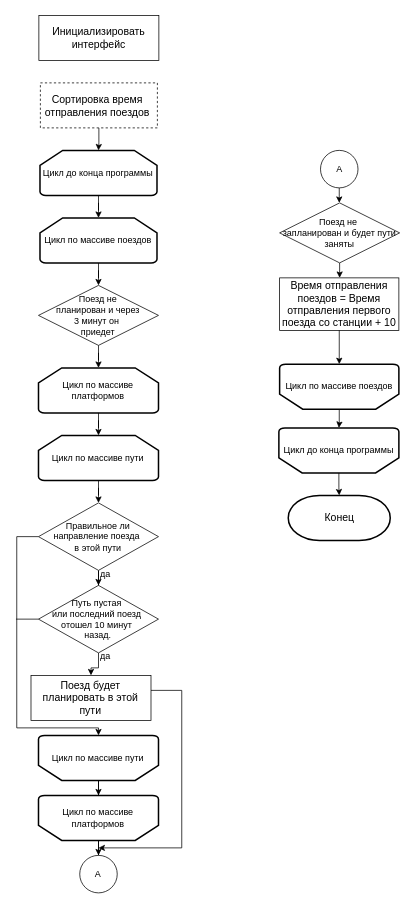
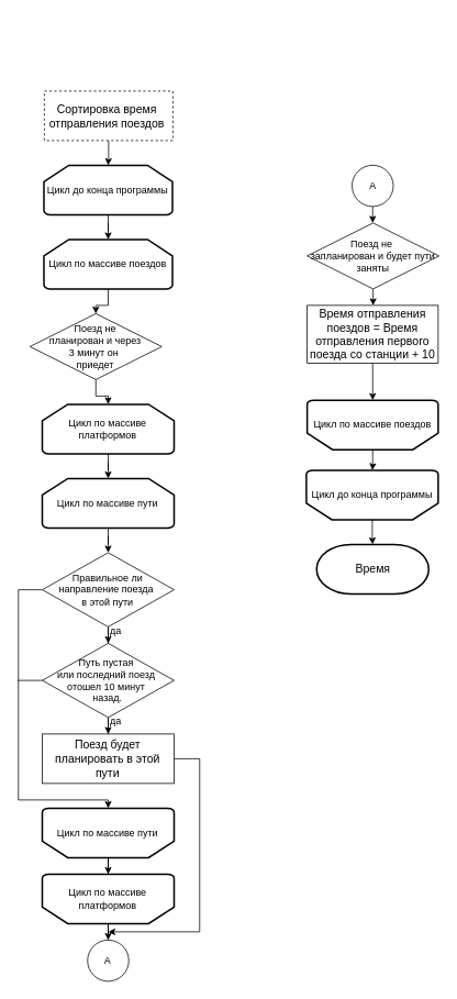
- <mxCell id="3" value="Инициализировать интерфейс" style="rounded=0;whiteSpace=wrap;html=1;fontSize=14;" parent="1" vertex="1"><mxGeometry x="51" y="20" width="160" height="60" as="geometry" /></mxCell>
- <mxCell id="6" value="Поезд не&lt;div&gt;&amp;nbsp;планирован и&amp;nbsp;&lt;span style=&quot;background-color: initial;&quot;&gt;через&amp;nbsp;&lt;/span&gt;&lt;/div&gt;&lt;div&gt;3 минут&amp;nbsp;&lt;span style=&quot;background-color: initial;&quot;&gt;он&amp;nbsp;&lt;/span&gt;&lt;/div&gt;&lt;div&gt;&lt;span style=&quot;background-color: initial;&quot;&gt;приедет&lt;/span&gt;&lt;/div&gt;" style="rhombus;whiteSpace=wrap;html=1;" parent="1" vertex="1"><mxGeometry x="50.49" y="380" width="160" height="80" as="geometry" /></mxCell>
+ <mxCell id="6" value="Поезд не&lt;div&gt;&amp;nbsp;планирован и&amp;nbsp;&lt;span style=&quot;background-color: initial;&quot;&gt;через&amp;nbsp;&lt;/span&gt;&lt;/div&gt;&lt;div&gt;3 минут&amp;nbsp;&lt;span style=&quot;background-color: initial;&quot;&gt;он&amp;nbsp;&lt;/span&gt;&lt;/div&gt;&lt;div&gt;&lt;span style=&quot;background-color: initial;&quot;&gt;приедет&lt;/span&gt;&lt;/div&gt;" style="rhombus;whiteSpace=wrap;html=1;" parent="1" vertex="1"><mxGeometry x="35.49" y="380" width="160" height="80" as="geometry" /></mxCell>
- <mxCell id="2" value="Конец" style="strokeWidth=2;html=1;shape=mxgraph.flowchart.terminator;whiteSpace=wrap;fontSize=14;" parent="1" vertex="1"><mxGeometry x="383.5" y="660" width="136" height="60" as="geometry" /></mxCell>
+ <mxCell id="2" value="Время" style="strokeWidth=2;html=1;shape=mxgraph.flowchart.terminator;whiteSpace=wrap;fontSize=14;" parent="1" vertex="1"><mxGeometry x="383.5" y="660" width="136" height="60" as="geometry" /></mxCell>
- <mxCell id="5" value="&lt;font style=&quot;font-size: 14px;&quot;&gt;Поезд будет планировать в этой пути&lt;/font&gt;" style="rounded=0;whiteSpace=wrap;html=1;fontSize=14;" parent="1" vertex="1"><mxGeometry x="40.49" y="900" width="160" height="60" as="geometry" /></mxCell>
+ <mxCell id="5" value="&lt;font style=&quot;font-size: 14px;&quot;&gt;Поезд будет планировать в этой пути&lt;/font&gt;" style="rounded=0;whiteSpace=wrap;html=1;fontSize=14;" parent="1" vertex="1"><mxGeometry x="50.49" y="890" width="160" height="60" as="geometry" /></mxCell>
